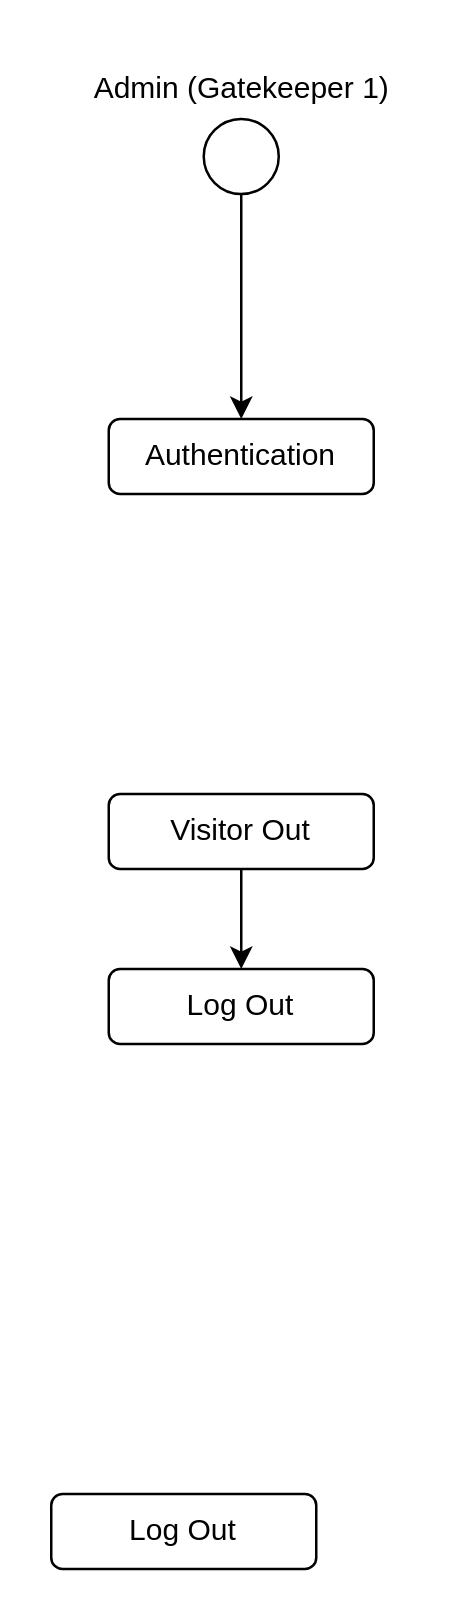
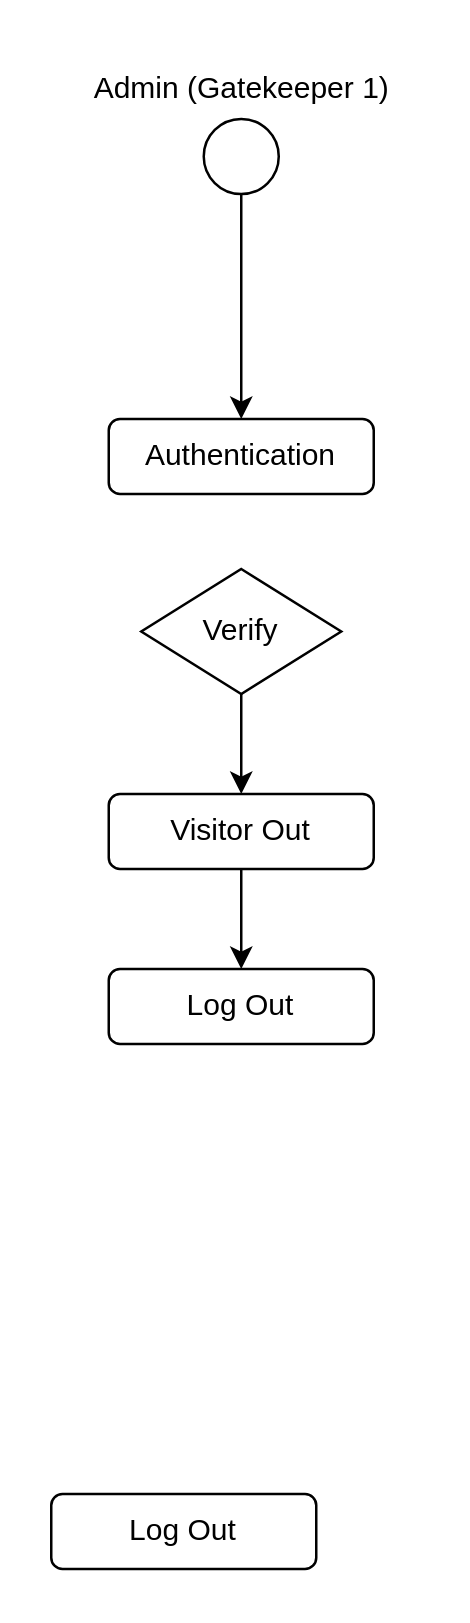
+ <mxCell id="6" value="Verify" style="rhombus;whiteSpace=wrap;html=1;" vertex="1" parent="1"><mxGeometry x="56" y="227" width="80" height="50" as="geometry" /></mxCell>
+ <mxCell id="5" style="edgeStyle=orthogonalEdgeStyle;rounded=0;orthogonalLoop=1;jettySize=auto;html=1;" edge="1" parent="1" source="6" target="10"><mxGeometry relative="1" as="geometry" /></mxCell>
